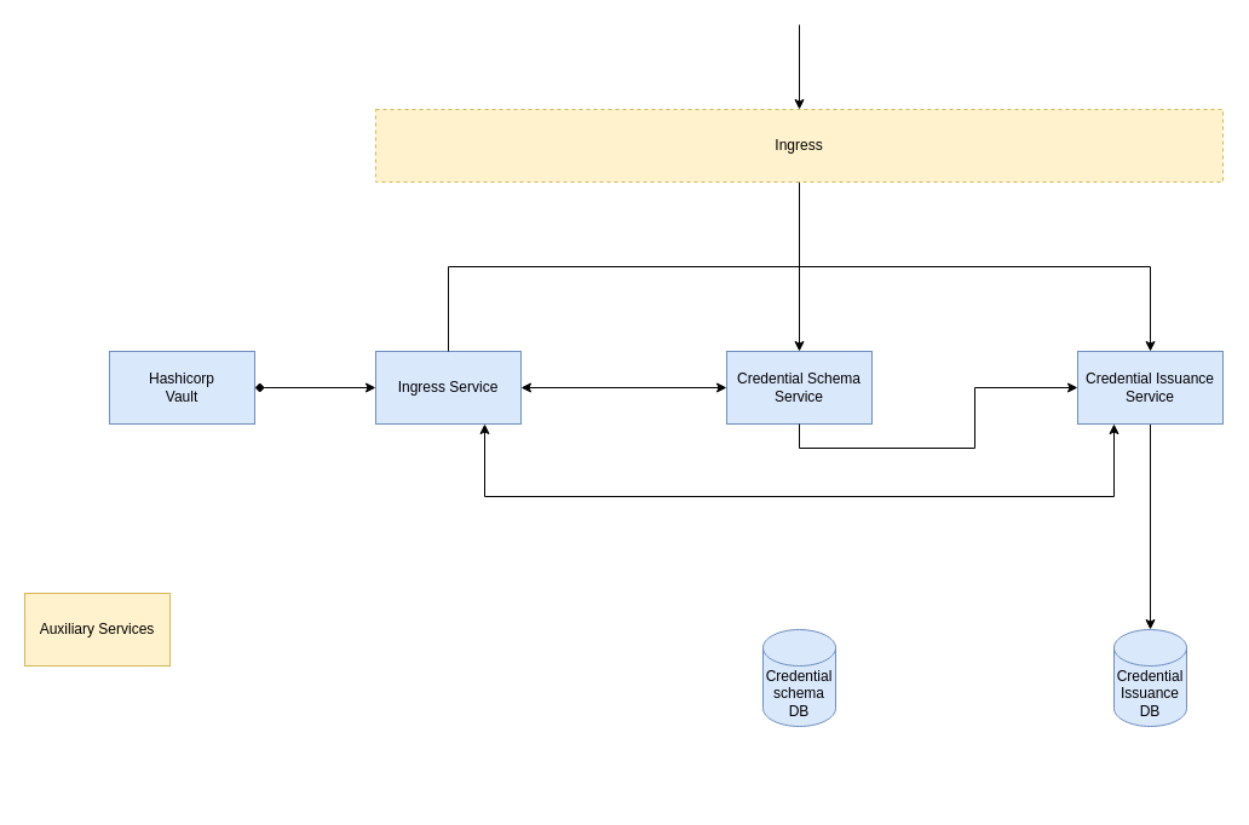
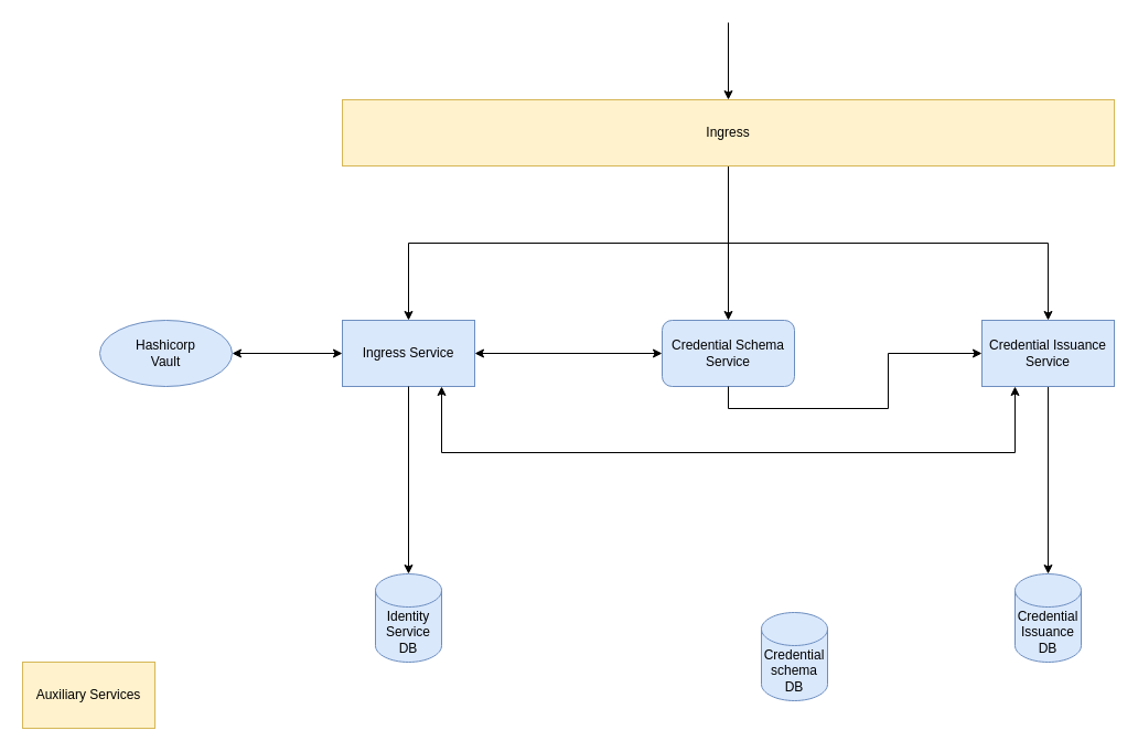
- <mxCell id="16" value="Ingress" style="rounded=0;whiteSpace=wrap;html=1;fillColor=#fff2cc;strokeColor=#d6b656;dashed=1;" vertex="1" parent="1"><mxGeometry x="310" y="90" width="700" height="60" as="geometry" /></mxCell>
+ <mxCell id="16" value="Ingress" style="rounded=0;whiteSpace=wrap;html=1;fillColor=#fff2cc;strokeColor=#d6b656;" vertex="1" parent="1"><mxGeometry x="310" y="90" width="700" height="60" as="geometry" /></mxCell>
- <mxCell id="12" style="edgeStyle=orthogonalEdgeStyle;rounded=0;orthogonalLoop=1;jettySize=auto;html=1;exitX=0.5;exitY=1;exitDx=0;exitDy=0;endArrow=none;" edge="1" parent="1" source="16" target="6"><mxGeometry relative="1" as="geometry" /></mxCell>
+ <mxCell id="12" style="edgeStyle=orthogonalEdgeStyle;rounded=0;orthogonalLoop=1;jettySize=auto;html=1;exitX=0.5;exitY=1;exitDx=0;exitDy=0;" edge="1" parent="1" source="16" target="6"><mxGeometry relative="1" as="geometry" /></mxCell>
- <mxCell id="19" value="Hashicorp&lt;br&gt;Vault" style="rounded=0;whiteSpace=wrap;html=1;fillColor=#dae8fc;strokeColor=#6c8ebf;" vertex="1" parent="1"><mxGeometry x="90" y="290" width="120" height="60" as="geometry" /></mxCell>
+ <mxCell id="19" value="Hashicorp&lt;br&gt;Vault" style="ellipse;whiteSpace=wrap;html=1;fillColor=#dae8fc;strokeColor=#6c8ebf;" vertex="1" parent="1"><mxGeometry x="90" y="290" width="120" height="60" as="geometry" /></mxCell>
- <mxCell id="5" style="edgeStyle=orthogonalEdgeStyle;rounded=0;orthogonalLoop=1;jettySize=auto;html=1;exitX=0;exitY=0.5;exitDx=0;exitDy=0;entryX=1;entryY=0.5;entryDx=0;entryDy=0;startArrow=classic;startFill=1;endArrow=diamond;" edge="1" parent="1" source="6" target="19"><mxGeometry relative="1" as="geometry" /></mxCell>
+ <mxCell id="5" style="edgeStyle=orthogonalEdgeStyle;rounded=0;orthogonalLoop=1;jettySize=auto;html=1;exitX=0;exitY=0.5;exitDx=0;exitDy=0;entryX=1;entryY=0.5;entryDx=0;entryDy=0;startArrow=classic;startFill=1;" edge="1" parent="1" source="6" target="19"><mxGeometry relative="1" as="geometry" /></mxCell>
- <mxCell id="8" value="Credential Schema&lt;br&gt;Service" style="rounded=0;whiteSpace=wrap;html=1;fillColor=#dae8fc;strokeColor=#6c8ebf;" vertex="1" parent="1"><mxGeometry x="600" y="290" width="120" height="60" as="geometry" /></mxCell>
+ <mxCell id="8" value="Credential Schema&lt;br&gt;Service" style="whiteSpace=wrap;html=1;fillColor=#dae8fc;strokeColor=#6c8ebf;rounded=1;" vertex="1" parent="1"><mxGeometry x="600" y="290" width="120" height="60" as="geometry" /></mxCell>
+ <mxCell id="17" style="edgeStyle=orthogonalEdgeStyle;rounded=0;orthogonalLoop=1;jettySize=auto;html=1;exitX=0.5;exitY=1;exitDx=0;exitDy=0;entryX=0.5;entryY=0;entryDx=0;entryDy=0;entryPerimeter=0;" edge="1" parent="1" source="6" target="2"><mxGeometry relative="1" as="geometry" /></mxCell>
- <mxCell id="20" value="Auxiliary Services" style="rounded=0;whiteSpace=wrap;html=1;fillColor=#fff2cc;strokeColor=#d6b656;" vertex="1" parent="1"><mxGeometry x="20" y="490" width="120" height="60" as="geometry" /></mxCell>
+ <mxCell id="20" value="Auxiliary Services" style="rounded=0;whiteSpace=wrap;html=1;fillColor=#fff2cc;strokeColor=#d6b656;" vertex="1" parent="1"><mxGeometry x="20" y="600" width="120" height="60" as="geometry" /></mxCell>
+ <mxCell id="2" value="Identity&lt;br&gt;Service&lt;br&gt;DB" style="shape=cylinder3;whiteSpace=wrap;html=1;boundedLbl=1;backgroundOutline=1;size=15;fillColor=#dae8fc;strokeColor=#6c8ebf;" vertex="1" parent="1"><mxGeometry x="340" y="520" width="60" height="80" as="geometry" /></mxCell>
- <mxCell id="3" value="Credential&lt;br&gt;schema&lt;br&gt;DB" style="shape=cylinder3;whiteSpace=wrap;html=1;boundedLbl=1;backgroundOutline=1;size=15;fillColor=#dae8fc;strokeColor=#6c8ebf;" vertex="1" parent="1"><mxGeometry x="630" y="520" width="60" height="80" as="geometry" /></mxCell>
+ <mxCell id="3" value="Credential&lt;br&gt;schema&lt;br&gt;DB" style="shape=cylinder3;whiteSpace=wrap;html=1;boundedLbl=1;backgroundOutline=1;size=15;fillColor=#dae8fc;strokeColor=#6c8ebf;" vertex="1" parent="1"><mxGeometry x="690" y="555" width="60" height="80" as="geometry" /></mxCell>
